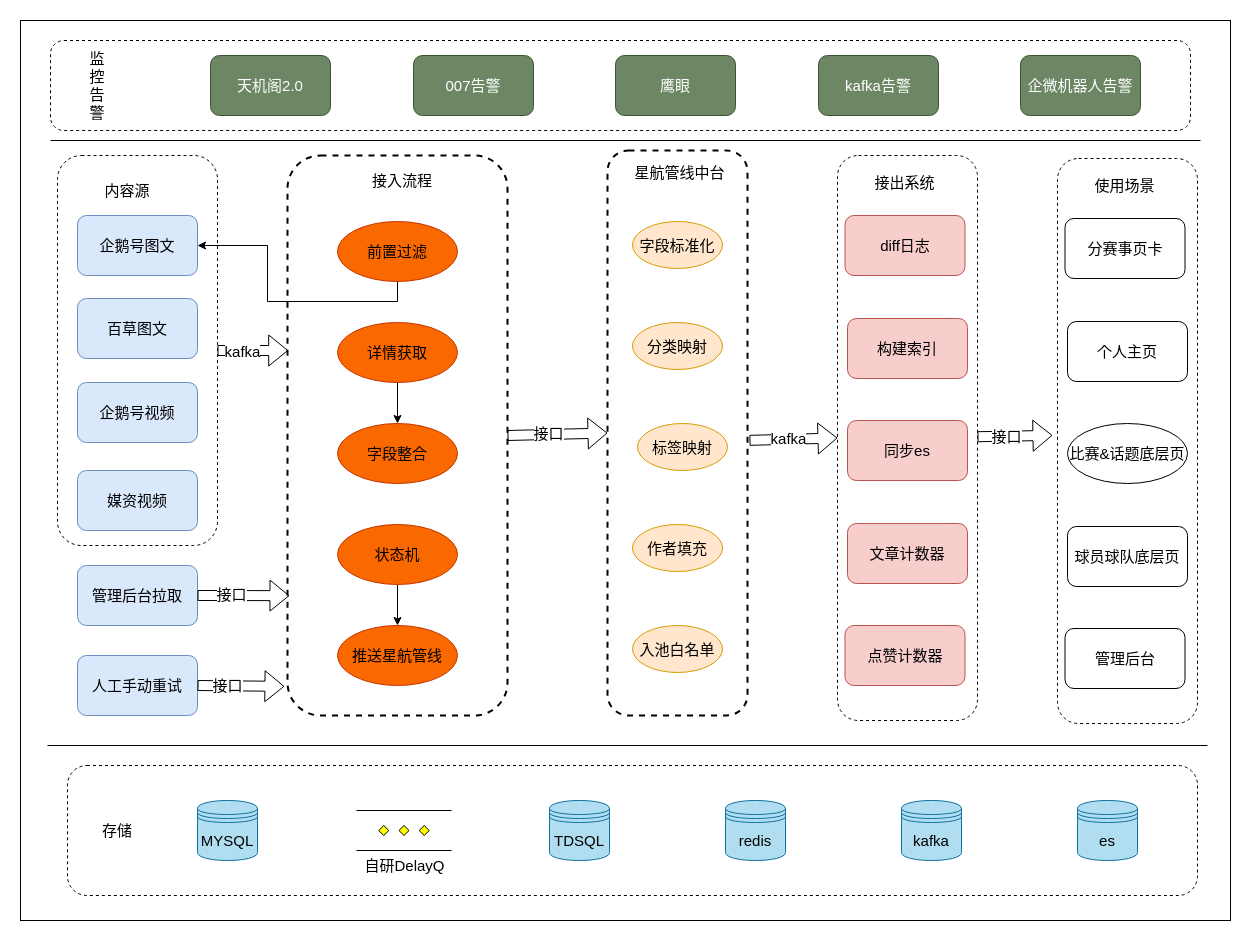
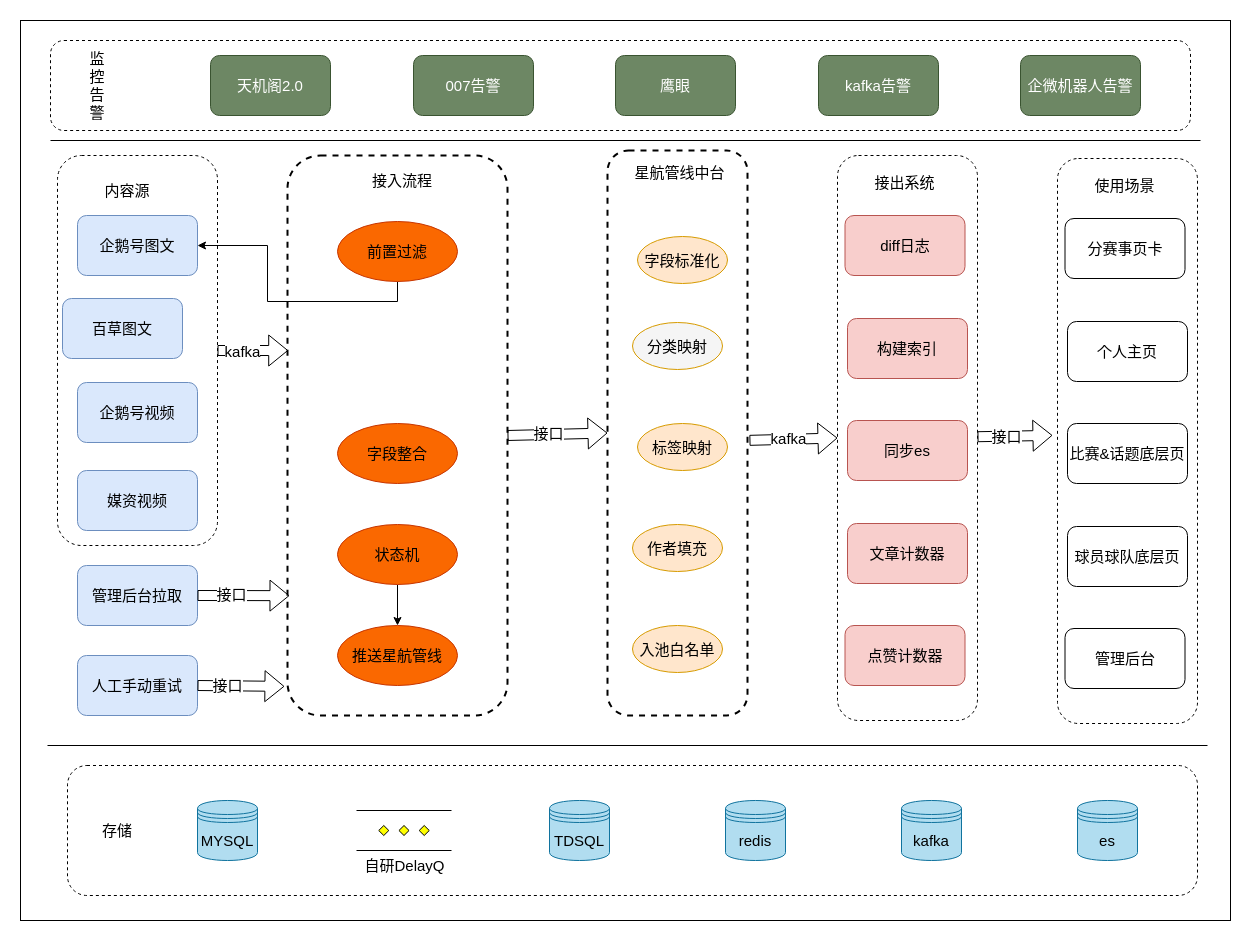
- <mxCell id="21" value="字段标准化" style="ellipse;whiteSpace=wrap;html=1;fontFamily=Times New Roman;fontSize=15;fontColor=rgb(0, 0, 0);align=center;strokeColor=#d79b00;fillColor=#ffe6cc;" parent="1" vertex="1"><mxGeometry x="632" y="221" width="90" height="47" as="geometry" /></mxCell>
+ <mxCell id="21" value="字段标准化" style="ellipse;whiteSpace=wrap;html=1;fontFamily=Times New Roman;fontSize=15;fontColor=rgb(0, 0, 0);align=center;strokeColor=#d79b00;fillColor=#ffe6cc;" parent="1" vertex="1"><mxGeometry x="637" y="236" width="90" height="47" as="geometry" /></mxCell>
- <mxCell id="5" value="百草图文" style="rounded=1;whiteSpace=wrap;html=1;fontSize=15;fillColor=#dae8fc;strokeColor=#6c8ebf;" parent="1" vertex="1"><mxGeometry x="77" y="298" width="120" height="60" as="geometry" /></mxCell>
+ <mxCell id="5" value="百草图文" style="rounded=1;whiteSpace=wrap;html=1;fontSize=15;fillColor=#dae8fc;strokeColor=#6c8ebf;" parent="1" vertex="1"><mxGeometry x="62" y="298" width="120" height="60" as="geometry" /></mxCell>
- <mxCell id="22" value="分类映射" style="ellipse;whiteSpace=wrap;html=1;fillColor=#ffe6cc;strokeColor=#d79b00;fontFamily=Times New Roman;fontSize=15;" parent="1" vertex="1"><mxGeometry x="632" y="322" width="90" height="47" as="geometry" /></mxCell>
+ <mxCell id="22" value="分类映射" style="ellipse;whiteSpace=wrap;html=1;fillColor=#f5f5f5;strokeColor=#d79b00;fontFamily=Times New Roman;fontSize=15;" parent="1" vertex="1"><mxGeometry x="632" y="322" width="90" height="47" as="geometry" /></mxCell>
- <mxCell id="17" value="详情获取" style="ellipse;whiteSpace=wrap;html=1;fontFamily=Helvetica;fontSize=15;align=center;strokeColor=#C73500;fillColor=#fa6800;fontColor=#000000;" parent="1" vertex="1"><mxGeometry x="337" y="322" width="120" height="60" as="geometry" /></mxCell>
- <mxCell id="16" style="edgeStyle=orthogonalEdgeStyle;rounded=0;orthogonalLoop=1;jettySize=auto;html=1;exitX=0.5;exitY=1;exitDx=0;exitDy=0;entryX=0.5;entryY=0;entryDx=0;entryDy=0;fontSize=15;" parent="1" source="17" target="12" edge="1"><mxGeometry relative="1" as="geometry" /></mxCell>
- <mxCell id="51" value="比赛&amp;amp;话题底层页" style="ellipse;whiteSpace=wrap;html=1;fontSize=15;" parent="1" vertex="1"><mxGeometry x="1067" y="423" width="120" height="60" as="geometry" /></mxCell>
+ <mxCell id="51" value="比赛&amp;amp;话题底层页" style="rounded=1;whiteSpace=wrap;html=1;fontSize=15;" parent="1" vertex="1"><mxGeometry x="1067" y="423" width="120" height="60" as="geometry" /></mxCell>
